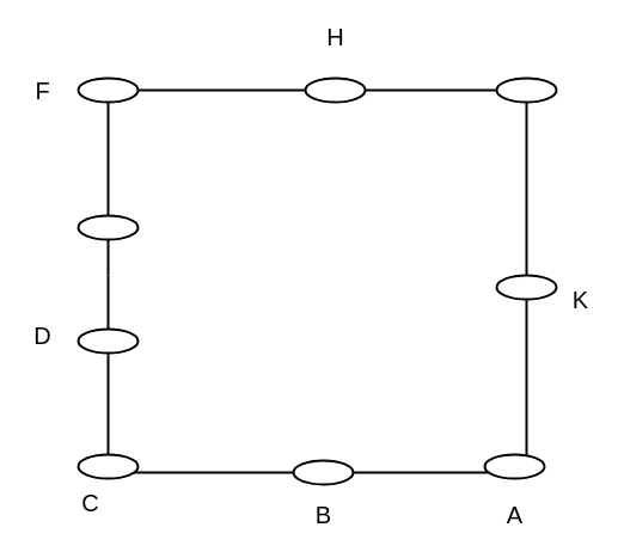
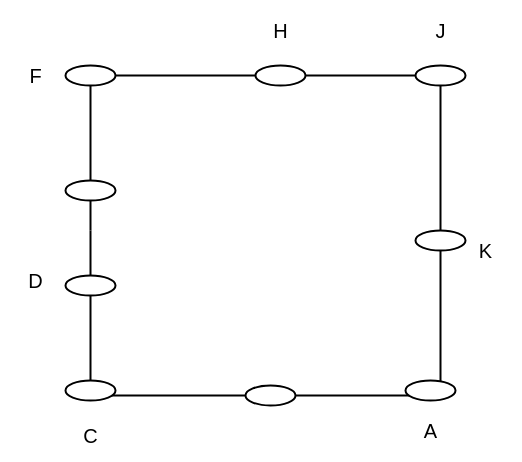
+ <mxCell id="25" value="&lt;font style=&quot;font-size: 20px&quot;&gt;J&lt;/font&gt;" style="text;html=1;align=center;verticalAlign=middle;resizable=0;points=[];autosize=1;strokeColor=none;" vertex="1" parent="1"><mxGeometry x="425" y="20" width="30" height="20" as="geometry" /></mxCell>
- <mxCell id="21" value="&lt;font style=&quot;font-size: 20px&quot;&gt;C&lt;/font&gt;" style="text;html=1;align=center;verticalAlign=middle;resizable=0;points=[];autosize=1;strokeColor=none;" vertex="1" parent="1"><mxGeometry x="60" y="410" width="30" height="20" as="geometry" /></mxCell>
+ <mxCell id="21" value="&lt;font style=&quot;font-size: 20px&quot;&gt;C&lt;/font&gt;" style="text;html=1;align=center;verticalAlign=middle;resizable=0;points=[];autosize=1;strokeColor=none;" vertex="1" parent="1"><mxGeometry x="75" y="425" width="30" height="20" as="geometry" /></mxCell>
- <mxCell id="20" value="&lt;font style=&quot;font-size: 20px&quot;&gt;B&lt;/font&gt;" style="text;html=1;align=center;verticalAlign=middle;resizable=0;points=[];autosize=1;strokeColor=none;" vertex="1" parent="1"><mxGeometry x="255" y="420" width="30" height="20" as="geometry" /></mxCell>
